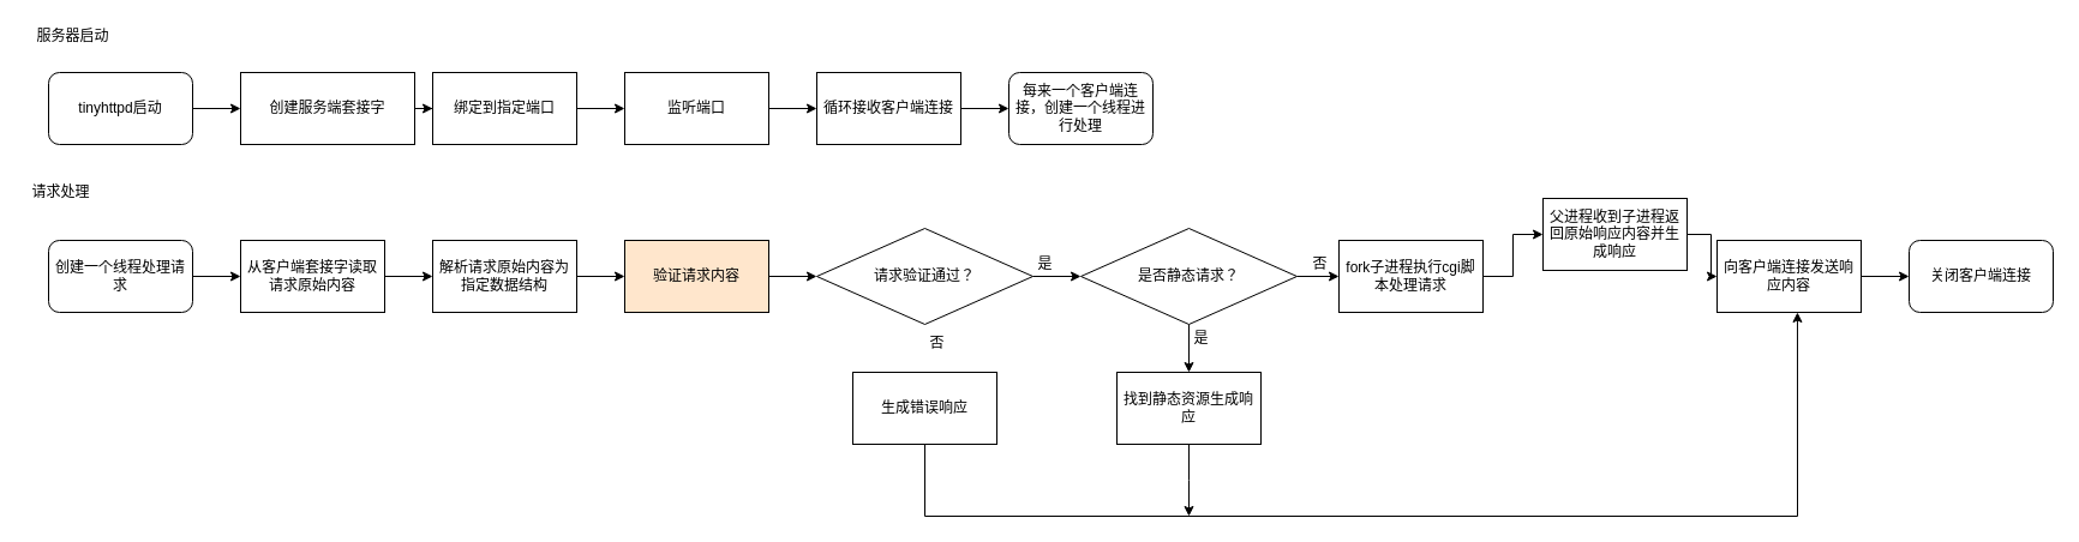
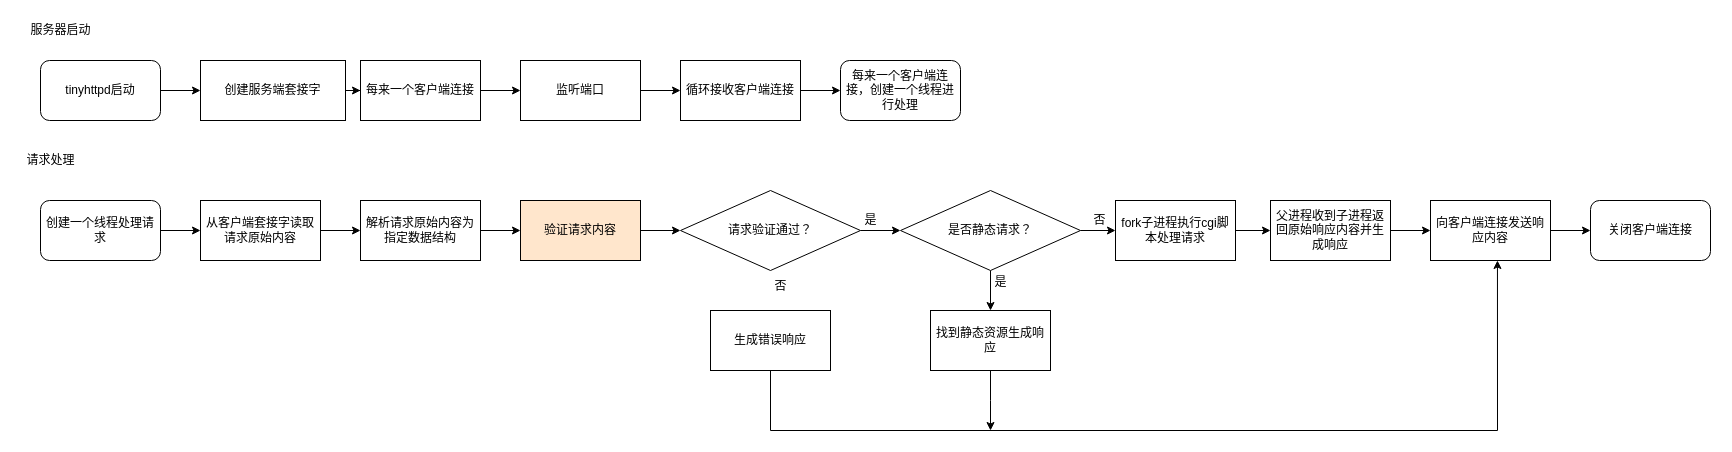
- <mxCell id="7" value="绑定到指定端口" style="whiteSpace=wrap;html=1;rounded=0;" vertex="1" parent="1"><mxGeometry x="360" y="60" width="120" height="60" as="geometry" /></mxCell>
+ <mxCell id="7" value="每来一个客户端连接" style="whiteSpace=wrap;html=1;rounded=0;" vertex="1" parent="1"><mxGeometry x="360" y="60" width="120" height="60" as="geometry" /></mxCell>
- <mxCell id="39" value="父进程收到子进程返回原始响应内容并生成响应" style="whiteSpace=wrap;html=1;rounded=0;" vertex="1" parent="1"><mxGeometry x="1285" y="165" width="120" height="60" as="geometry" /></mxCell>
+ <mxCell id="39" value="父进程收到子进程返回原始响应内容并生成响应" style="whiteSpace=wrap;html=1;rounded=0;" vertex="1" parent="1"><mxGeometry x="1270" y="200" width="120" height="60" as="geometry" /></mxCell>
